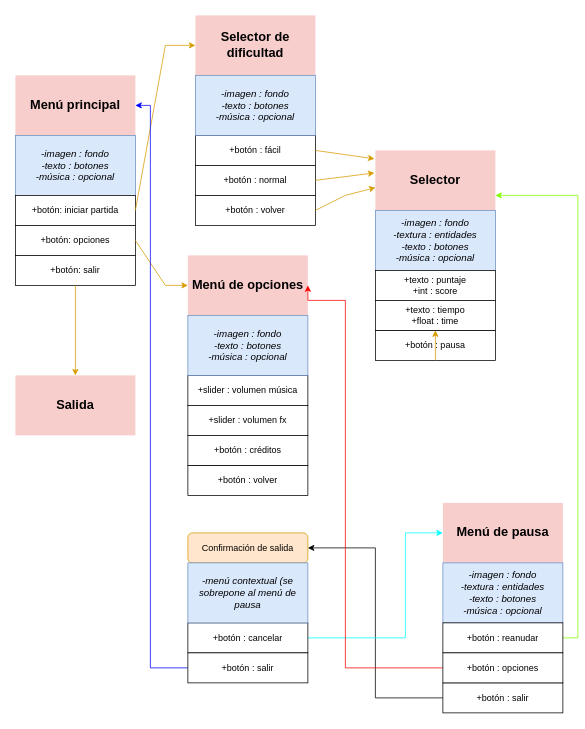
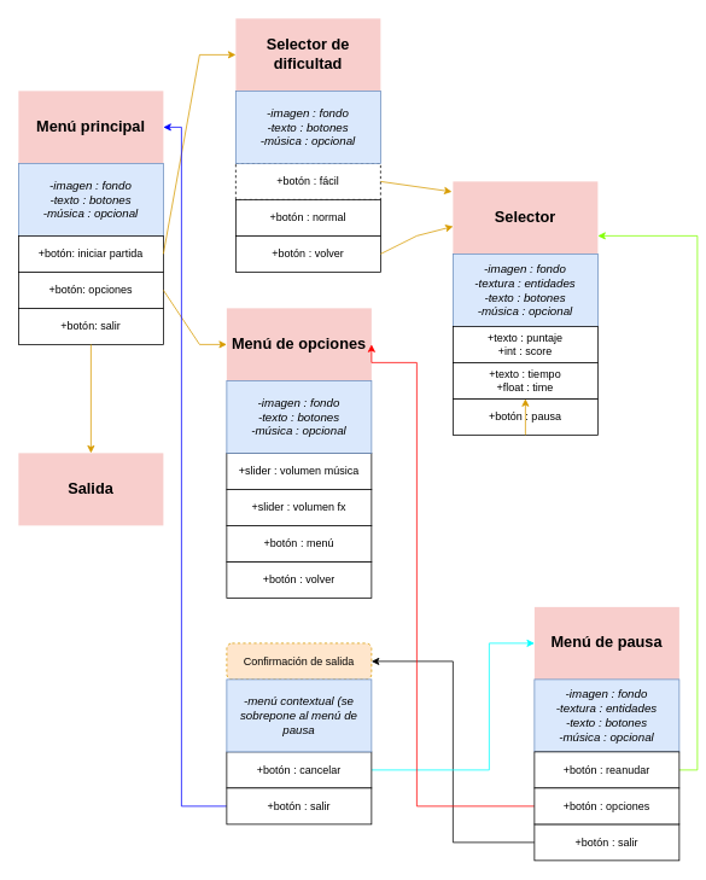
- <mxCell id="8" value="+botón : fácil" style="rounded=0;whiteSpace=wrap;html=1;" parent="1" vertex="1"><mxGeometry x="260" y="180" width="160" height="40" as="geometry" /></mxCell>
+ <mxCell id="8" value="+botón : fácil" style="rounded=0;whiteSpace=wrap;html=1;dashed=1;" parent="1" vertex="1"><mxGeometry x="260" y="180" width="160" height="40" as="geometry" /></mxCell>
- <mxCell id="24" value="" style="endArrow=classic;html=1;rounded=0;fontSize=13;fillColor=#ffe6cc;strokeColor=#d79b00;exitX=1;exitY=0.5;exitDx=0;exitDy=0;entryX=-0.008;entryY=0.376;entryDx=0;entryDy=0;entryPerimeter=0;" parent="1" source="11" target="22" edge="1"><mxGeometry width="50" height="50" relative="1" as="geometry"><mxPoint x="430" y="210" as="sourcePoint" /><mxPoint x="550" y="250" as="targetPoint" /></mxGeometry></mxCell>
- <mxCell id="19" value="+botón : créditos" style="rounded=0;whiteSpace=wrap;html=1;" parent="1" vertex="1"><mxGeometry x="250" y="580" width="160" height="40" as="geometry" /></mxCell>
+ <mxCell id="19" value="+botón : menú" style="rounded=0;whiteSpace=wrap;html=1;" parent="1" vertex="1"><mxGeometry x="250" y="580" width="160" height="40" as="geometry" /></mxCell>
- <mxCell id="37" value="Confirmación de salida" style="rounded=1;whiteSpace=wrap;html=1;fillColor=#ffe6cc;strokeColor=#d79b00;" vertex="1" parent="1"><mxGeometry x="250" y="710" width="160" height="40" as="geometry" /></mxCell>
+ <mxCell id="37" value="Confirmación de salida" style="rounded=1;whiteSpace=wrap;html=1;fillColor=#ffe6cc;strokeColor=#d79b00;dashed=1;" vertex="1" parent="1"><mxGeometry x="250" y="710" width="160" height="40" as="geometry" /></mxCell>
